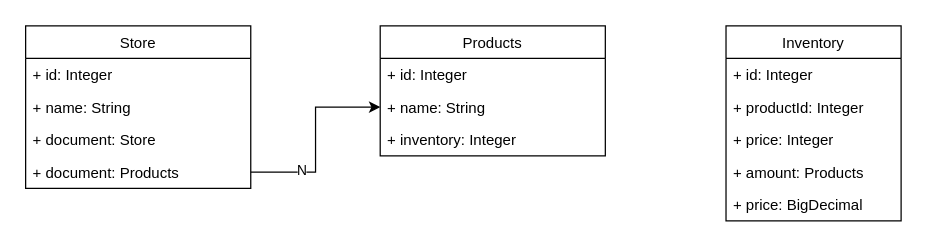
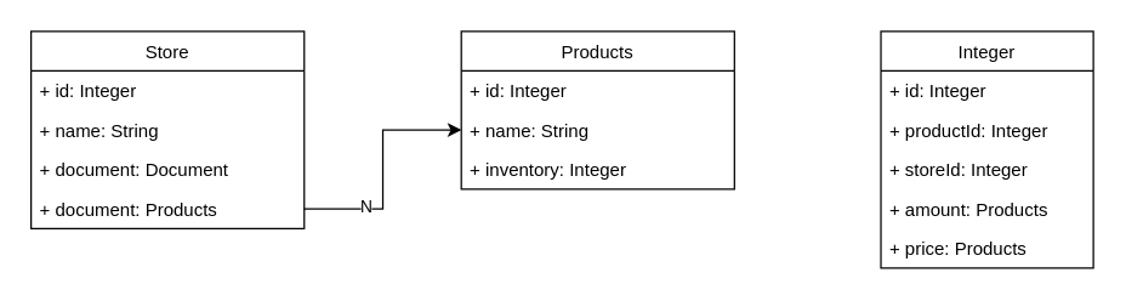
- <mxCell id="2" value="Inventory" style="swimlane;fontStyle=0;childLayout=stackLayout;horizontal=1;startSize=26;fillColor=none;horizontalStack=0;resizeParent=1;resizeParentMax=0;resizeLast=0;collapsible=1;marginBottom=0;" parent="1" vertex="1"><mxGeometry x="580" y="20" width="140" height="156" as="geometry" /></mxCell>
+ <mxCell id="2" value="Integer" style="swimlane;fontStyle=0;childLayout=stackLayout;horizontal=1;startSize=26;fillColor=none;horizontalStack=0;resizeParent=1;resizeParentMax=0;resizeLast=0;collapsible=1;marginBottom=0;" parent="1" vertex="1"><mxGeometry x="580" y="20" width="140" height="156" as="geometry" /></mxCell>
- <mxCell id="11" value="+ document: Store" style="text;strokeColor=none;fillColor=none;align=left;verticalAlign=top;spacingLeft=4;spacingRight=4;overflow=hidden;rotatable=0;points=[[0,0.5],[1,0.5]];portConstraint=eastwest;" parent="8" vertex="1"><mxGeometry y="78" width="180" height="26" as="geometry" /></mxCell>
+ <mxCell id="11" value="+ document: Document" style="text;strokeColor=none;fillColor=none;align=left;verticalAlign=top;spacingLeft=4;spacingRight=4;overflow=hidden;rotatable=0;points=[[0,0.5],[1,0.5]];portConstraint=eastwest;" parent="8" vertex="1"><mxGeometry y="78" width="180" height="26" as="geometry" /></mxCell>
- <mxCell id="5" value="+ price: Integer" style="text;strokeColor=none;fillColor=none;align=left;verticalAlign=top;spacingLeft=4;spacingRight=4;overflow=hidden;rotatable=0;points=[[0,0.5],[1,0.5]];portConstraint=eastwest;" vertex="1" parent="2"><mxGeometry y="78" width="140" height="26" as="geometry" /></mxCell>
+ <mxCell id="5" value="+ storeId: Integer" style="text;strokeColor=none;fillColor=none;align=left;verticalAlign=top;spacingLeft=4;spacingRight=4;overflow=hidden;rotatable=0;points=[[0,0.5],[1,0.5]];portConstraint=eastwest;" vertex="1" parent="2"><mxGeometry y="78" width="140" height="26" as="geometry" /></mxCell>
- <mxCell id="7" value="+ price: BigDecimal" style="text;strokeColor=none;fillColor=none;align=left;verticalAlign=top;spacingLeft=4;spacingRight=4;overflow=hidden;rotatable=0;points=[[0,0.5],[1,0.5]];portConstraint=eastwest;" vertex="1" parent="2"><mxGeometry y="130" width="140" height="26" as="geometry" /></mxCell>
+ <mxCell id="7" value="+ price: Products" style="text;strokeColor=none;fillColor=none;align=left;verticalAlign=top;spacingLeft=4;spacingRight=4;overflow=hidden;rotatable=0;points=[[0,0.5],[1,0.5]];portConstraint=eastwest;" vertex="1" parent="2"><mxGeometry y="130" width="140" height="26" as="geometry" /></mxCell>
